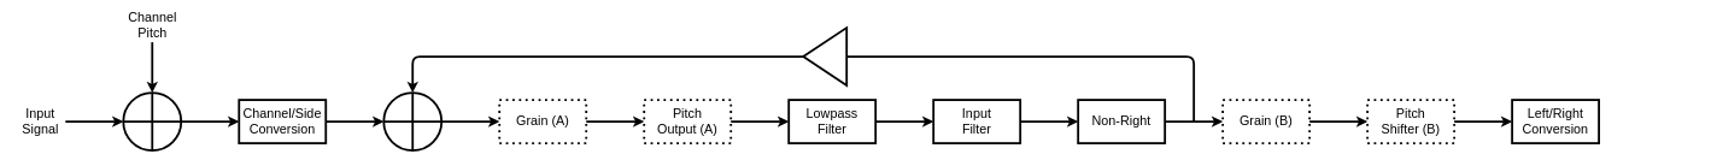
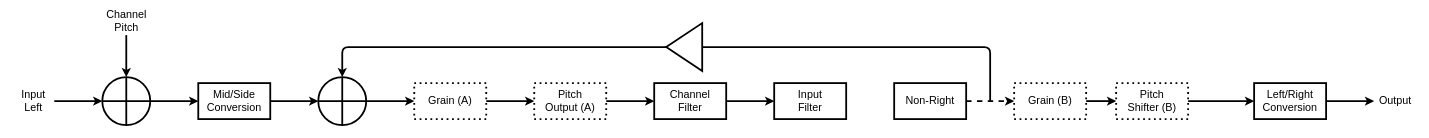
- <mxCell id="29" value="&lt;div style=&quot;font-size: 18px&quot;&gt;&lt;font style=&quot;font-size: 18px&quot;&gt;Input&lt;/font&gt;&lt;/div&gt;&lt;div style=&quot;font-size: 18px&quot;&gt;&lt;font style=&quot;font-size: 18px&quot;&gt;Signal&lt;/font&gt;&lt;/div&gt;" style="text;html=1;align=center;verticalAlign=middle;resizable=0;points=[];autosize=1;" vertex="1" parent="2"><mxGeometry y="133" width="70" height="30" as="geometry" /></mxCell>
+ <mxCell id="29" value="&lt;div style=&quot;font-size: 18px&quot;&gt;&lt;font style=&quot;font-size: 18px&quot;&gt;Input&lt;/font&gt;&lt;/div&gt;&lt;div style=&quot;font-size: 18px&quot;&gt;&lt;font style=&quot;font-size: 18px&quot;&gt;Left&lt;/font&gt;&lt;/div&gt;" style="text;html=1;align=center;verticalAlign=middle;resizable=0;points=[];autosize=1;" vertex="1" parent="2"><mxGeometry y="133" width="70" height="30" as="geometry" /></mxCell>
- <mxCell id="6" value="&lt;div style=&quot;font-size: 18px&quot;&gt;&lt;font style=&quot;font-size: 18px&quot;&gt;Channel/Side&lt;/font&gt;&lt;/div&gt;&lt;div style=&quot;font-size: 18px&quot;&gt;&lt;font style=&quot;font-size: 18px&quot;&gt;Conversion&lt;/font&gt;&lt;br&gt;&lt;/div&gt;" style="rounded=0;whiteSpace=wrap;html=1;strokeWidth=3;" vertex="1" parent="2"><mxGeometry x="310" y="118" width="120" height="60" as="geometry" /></mxCell>
+ <mxCell id="6" value="&lt;div style=&quot;font-size: 18px&quot;&gt;&lt;font style=&quot;font-size: 18px&quot;&gt;Mid/Side&lt;/font&gt;&lt;/div&gt;&lt;div style=&quot;font-size: 18px&quot;&gt;&lt;font style=&quot;font-size: 18px&quot;&gt;Conversion&lt;/font&gt;&lt;br&gt;&lt;/div&gt;" style="rounded=0;whiteSpace=wrap;html=1;strokeWidth=3;" vertex="1" parent="2"><mxGeometry x="310" y="118" width="120" height="60" as="geometry" /></mxCell>
- <mxCell id="14" value="&lt;div&gt;&lt;font style=&quot;font-size: 18px&quot;&gt;Lowpass&lt;/font&gt;&lt;/div&gt;&lt;div&gt;&lt;font style=&quot;font-size: 18px&quot;&gt;Filter&lt;br&gt;&lt;/font&gt;&lt;/div&gt;" style="rounded=0;whiteSpace=wrap;html=1;strokeWidth=3;" vertex="1" parent="2"><mxGeometry x="1070" y="118" width="120" height="60" as="geometry" /></mxCell>
+ <mxCell id="14" value="&lt;div&gt;&lt;font style=&quot;font-size: 18px&quot;&gt;Channel&lt;/font&gt;&lt;/div&gt;&lt;div&gt;&lt;font style=&quot;font-size: 18px&quot;&gt;Filter&lt;br&gt;&lt;/font&gt;&lt;/div&gt;" style="rounded=0;whiteSpace=wrap;html=1;strokeWidth=3;" vertex="1" parent="2"><mxGeometry x="1070" y="118" width="120" height="60" as="geometry" /></mxCell>
- <mxCell id="19" style="edgeStyle=orthogonalEdgeStyle;rounded=0;orthogonalLoop=1;jettySize=auto;html=1;exitX=1;exitY=0.5;exitDx=0;exitDy=0;strokeWidth=3;" edge="1" parent="2" source="16" target="18"><mxGeometry relative="1" as="geometry" /></mxCell>
- <mxCell id="21" style="edgeStyle=orthogonalEdgeStyle;rounded=0;orthogonalLoop=1;jettySize=auto;html=1;exitX=1;exitY=0.5;exitDx=0;exitDy=0;strokeWidth=3;" edge="1" parent="2" source="18" target="20"><mxGeometry relative="1" as="geometry"><Array as="points"><mxPoint x="1640" y="148" /><mxPoint x="1640" y="148" /></Array></mxGeometry></mxCell>
+ <mxCell id="21" style="edgeStyle=orthogonalEdgeStyle;rounded=0;orthogonalLoop=1;jettySize=auto;html=1;exitX=1;exitY=0.5;exitDx=0;exitDy=0;strokeWidth=3;dashed=1;" edge="1" parent="2" source="18" target="20"><mxGeometry relative="1" as="geometry"><Array as="points"><mxPoint x="1640" y="148" /><mxPoint x="1640" y="148" /></Array></mxGeometry></mxCell>
- <mxCell id="22" value="&lt;div&gt;&lt;font style=&quot;font-size: 18px&quot;&gt;Pitch&lt;/font&gt;&lt;/div&gt;&lt;div&gt;&lt;font style=&quot;font-size: 18px&quot;&gt;Shifter (B)&lt;/font&gt;&lt;/div&gt;" style="rounded=0;whiteSpace=wrap;html=1;strokeWidth=3;dashed=1;dashPattern=1 2;" vertex="1" parent="2"><mxGeometry x="1870" y="118" width="120" height="60" as="geometry" /></mxCell>
+ <mxCell id="22" value="&lt;div&gt;&lt;font style=&quot;font-size: 18px&quot;&gt;Pitch&lt;/font&gt;&lt;/div&gt;&lt;div&gt;&lt;font style=&quot;font-size: 18px&quot;&gt;Shifter (B)&lt;/font&gt;&lt;/div&gt;" style="rounded=0;whiteSpace=wrap;html=1;strokeWidth=3;dashed=1;dashPattern=1 2;" vertex="1" parent="2"><mxGeometry x="1840" y="118" width="120" height="60" as="geometry" /></mxCell>
+ <mxCell id="31" style="edgeStyle=orthogonalEdgeStyle;rounded=0;orthogonalLoop=1;jettySize=auto;html=1;exitX=1;exitY=0.5;exitDx=0;exitDy=0;strokeWidth=3;" edge="1" parent="2" source="24" target="30"><mxGeometry relative="1" as="geometry" /></mxCell>
+ <mxCell id="30" value="&lt;font style=&quot;font-size: 18px&quot;&gt;Output&lt;/font&gt;" style="text;html=1;align=center;verticalAlign=middle;resizable=0;points=[];autosize=1;" vertex="1" parent="2"><mxGeometry x="2270" y="138" width="70" height="20" as="geometry" /></mxCell>
